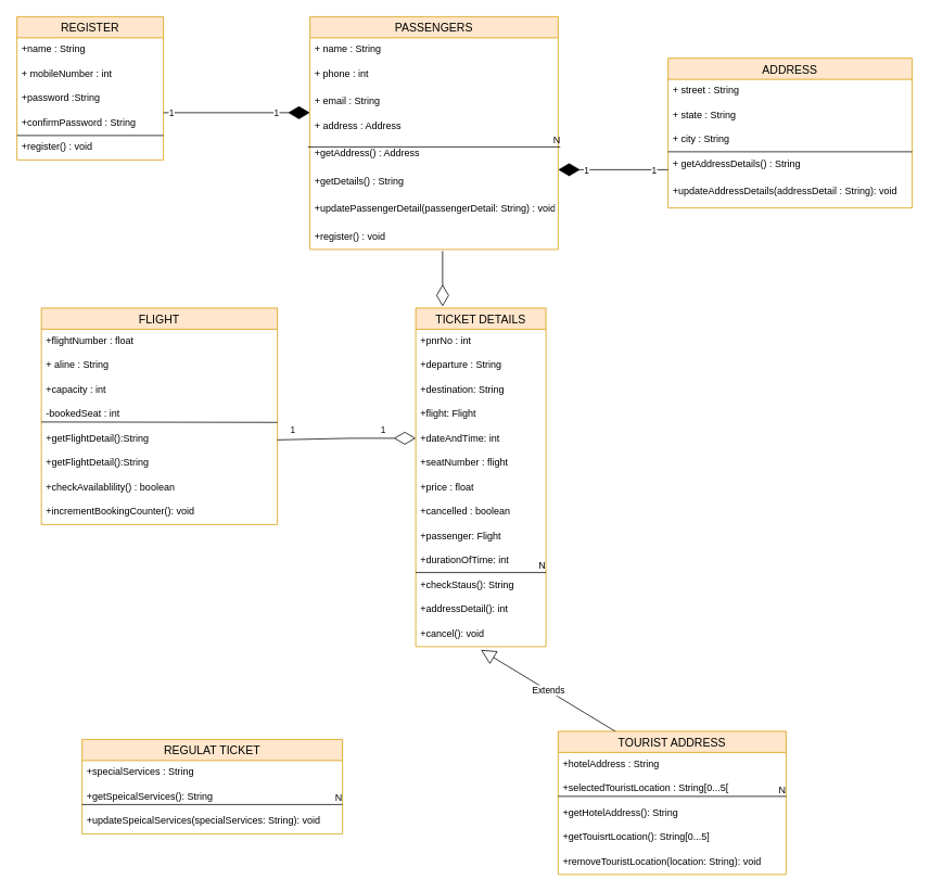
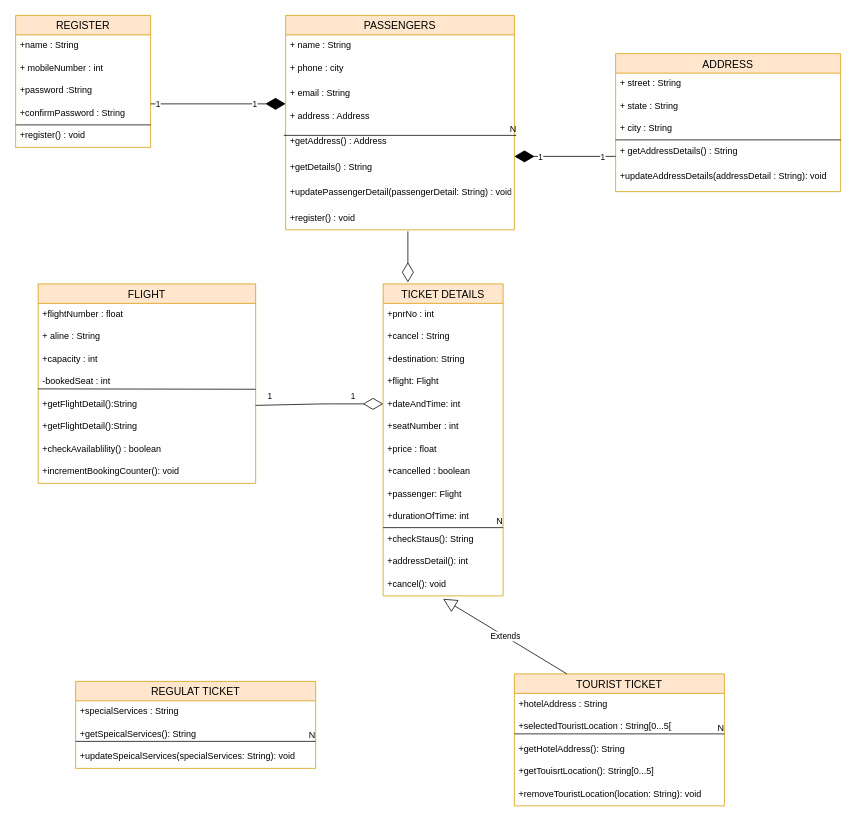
- <mxCell id="11" value="+ phone : int" style="text;strokeColor=none;fillColor=none;spacingLeft=4;spacingRight=4;overflow=hidden;rotatable=0;points=[[0,0.5],[1,0.5]];portConstraint=eastwest;fontSize=12;" parent="9" vertex="1"><mxGeometry y="56" width="305" height="34" as="geometry" /></mxCell>
+ <mxCell id="11" value="+ phone : city" style="text;strokeColor=none;fillColor=none;spacingLeft=4;spacingRight=4;overflow=hidden;rotatable=0;points=[[0,0.5],[1,0.5]];portConstraint=eastwest;fontSize=12;" parent="9" vertex="1"><mxGeometry y="56" width="305" height="34" as="geometry" /></mxCell>
- <mxCell id="39" value="+departure : String" style="text;strokeColor=none;fillColor=none;spacingLeft=4;spacingRight=4;overflow=hidden;rotatable=0;points=[[0,0.5],[1,0.5]];portConstraint=eastwest;fontSize=12;" parent="37" vertex="1"><mxGeometry y="56" width="160" height="30" as="geometry" /></mxCell>
+ <mxCell id="39" value="+cancel : String" style="text;strokeColor=none;fillColor=none;spacingLeft=4;spacingRight=4;overflow=hidden;rotatable=0;points=[[0,0.5],[1,0.5]];portConstraint=eastwest;fontSize=12;" parent="37" vertex="1"><mxGeometry y="56" width="160" height="30" as="geometry" /></mxCell>
- <mxCell id="43" value="+seatNumber : flight" style="text;strokeColor=none;fillColor=none;spacingLeft=4;spacingRight=4;overflow=hidden;rotatable=0;points=[[0,0.5],[1,0.5]];portConstraint=eastwest;fontSize=12;" vertex="1" parent="37"><mxGeometry y="176" width="160" height="30" as="geometry" /></mxCell>
+ <mxCell id="43" value="+seatNumber : int" style="text;strokeColor=none;fillColor=none;spacingLeft=4;spacingRight=4;overflow=hidden;rotatable=0;points=[[0,0.5],[1,0.5]];portConstraint=eastwest;fontSize=12;" vertex="1" parent="37"><mxGeometry y="176" width="160" height="30" as="geometry" /></mxCell>
- <mxCell id="53" value="TOURIST ADDRESS" style="swimlane;fontStyle=0;childLayout=stackLayout;horizontal=1;startSize=26;horizontalStack=0;resizeParent=1;resizeParentMax=0;resizeLast=0;collapsible=1;marginBottom=0;align=center;fontSize=14;fillColor=#ffe6cc;strokeColor=#d79b00;" vertex="1" parent="1"><mxGeometry x="685" y="898" width="280" height="176" as="geometry" /></mxCell>
+ <mxCell id="53" value="TOURIST TICKET" style="swimlane;fontStyle=0;childLayout=stackLayout;horizontal=1;startSize=26;horizontalStack=0;resizeParent=1;resizeParentMax=0;resizeLast=0;collapsible=1;marginBottom=0;align=center;fontSize=14;fillColor=#ffe6cc;strokeColor=#d79b00;" vertex="1" parent="1"><mxGeometry x="685" y="898" width="280" height="176" as="geometry" /></mxCell>
